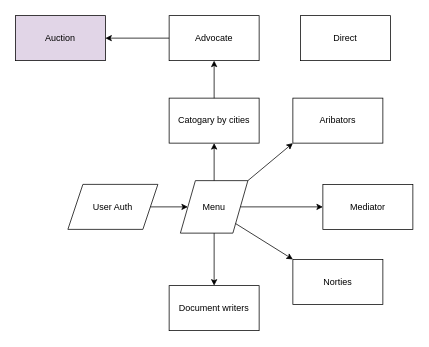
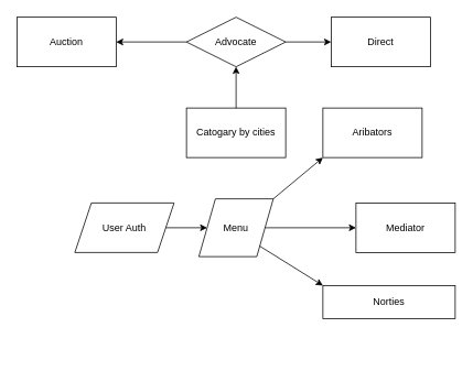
- <mxCell id="10" value="Auction" style="whiteSpace=wrap;html=1;rounded=0;fillColor=#e1d5e7;" parent="1" vertex="1"><mxGeometry x="20" y="20" width="120" height="60" as="geometry" /></mxCell>
+ <mxCell id="10" value="Auction" style="whiteSpace=wrap;html=1;rounded=0;" parent="1" vertex="1"><mxGeometry x="20" y="20" width="120" height="60" as="geometry" /></mxCell>
- <mxCell id="5" value="Advocate" style="rounded=0;whiteSpace=wrap;html=1;" parent="1" vertex="1"><mxGeometry x="225" y="20" width="120" height="60" as="geometry" /></mxCell>
+ <mxCell id="5" value="Advocate" style="rhombus;whiteSpace=wrap;html=1;" parent="1" vertex="1"><mxGeometry x="225" y="20" width="120" height="60" as="geometry" /></mxCell>
+ <mxCell id="11" value="" style="endArrow=classic;html=1;rounded=0;entryX=0;entryY=0.5;entryDx=0;entryDy=0;exitX=1;exitY=0.5;exitDx=0;exitDy=0;" parent="1" source="5" target="12" edge="1"><mxGeometry width="50" height="50" relative="1" as="geometry"><mxPoint x="350" y="60" as="sourcePoint" /><mxPoint x="440" y="20" as="targetPoint" /><Array as="points" /></mxGeometry></mxCell>
- <mxCell id="20" value="" style="endArrow=classic;html=1;rounded=0;entryX=0.5;entryY=1;entryDx=0;entryDy=0;exitX=0.5;exitY=0;exitDx=0;exitDy=0;" edge="1" parent="1" source="3" target="13"><mxGeometry width="50" height="50" relative="1" as="geometry"><mxPoint x="240" y="250" as="sourcePoint" /><mxPoint x="290" y="200" as="targetPoint" /></mxGeometry></mxCell>
- <mxCell id="17" value="" style="endArrow=classic;html=1;rounded=0;entryX=0.5;entryY=0;entryDx=0;entryDy=0;exitX=0.5;exitY=1;exitDx=0;exitDy=0;" edge="1" parent="1" source="3" target="9"><mxGeometry width="50" height="50" relative="1" as="geometry"><mxPoint x="240" y="370" as="sourcePoint" /><mxPoint x="290" y="320" as="targetPoint" /></mxGeometry></mxCell>
- <mxCell id="8" value="Norties" style="rounded=0;whiteSpace=wrap;html=1;" parent="1" vertex="1"><mxGeometry x="390" y="345" width="120" height="60" as="geometry" /></mxCell>
+ <mxCell id="8" value="Norties" style="rounded=0;whiteSpace=wrap;html=1;" parent="1" vertex="1"><mxGeometry x="390" y="345" width="160" height="40" as="geometry" /></mxCell>
- <mxCell id="9" value="Document writers" style="rounded=0;whiteSpace=wrap;html=1;" parent="1" vertex="1"><mxGeometry x="225" y="380" width="120" height="60" as="geometry" /></mxCell>
